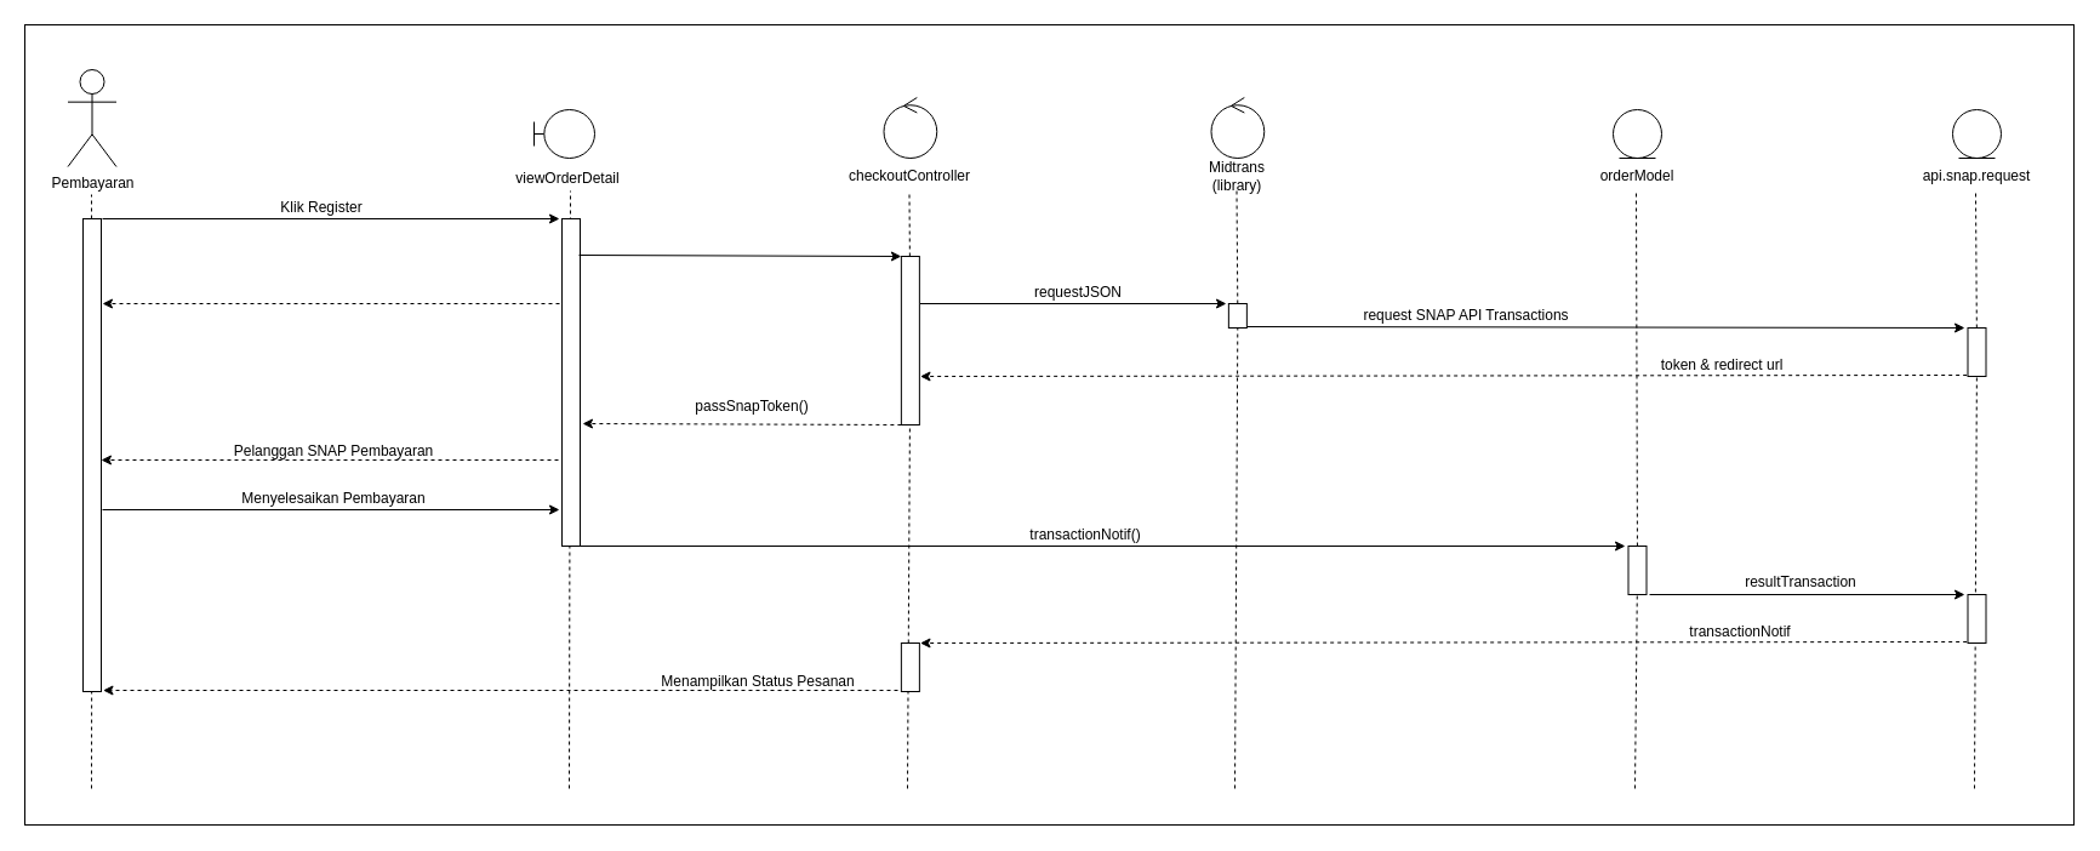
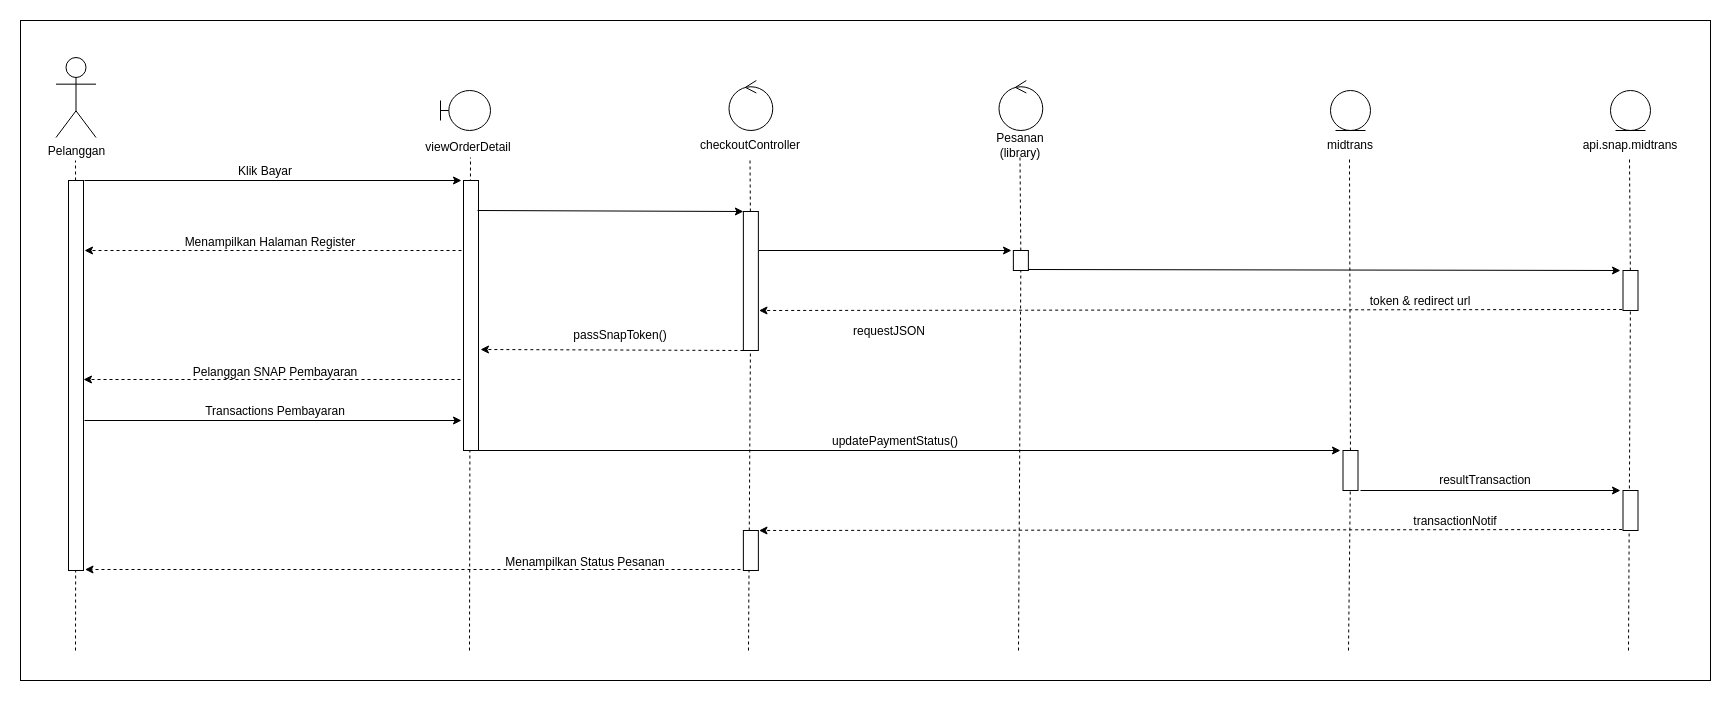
- <mxCell id="32" value="Midtrans (library)" style="text;html=1;strokeColor=none;fillColor=none;align=center;verticalAlign=middle;whiteSpace=wrap;rounded=0;" vertex="1" parent="1"><mxGeometry x="990" y="130" width="60" height="30" as="geometry" /></mxCell>
+ <mxCell id="32" value="Pesanan (library)" style="text;html=1;strokeColor=none;fillColor=none;align=center;verticalAlign=middle;whiteSpace=wrap;rounded=0;" vertex="1" parent="1"><mxGeometry x="990" y="130" width="60" height="30" as="geometry" /></mxCell>
- <mxCell id="22" value="orderModel" style="text;html=1;strokeColor=none;fillColor=none;align=center;verticalAlign=middle;whiteSpace=wrap;rounded=0;" vertex="1" parent="1"><mxGeometry x="1320" y="130" width="60" height="30" as="geometry" /></mxCell>
+ <mxCell id="22" value="midtrans" style="text;html=1;strokeColor=none;fillColor=none;align=center;verticalAlign=middle;whiteSpace=wrap;rounded=0;" vertex="1" parent="1"><mxGeometry x="1320" y="130" width="60" height="30" as="geometry" /></mxCell>
- <mxCell id="39" value="api.snap.request" style="text;html=1;strokeColor=none;fillColor=none;align=center;verticalAlign=middle;whiteSpace=wrap;rounded=0;" vertex="1" parent="1"><mxGeometry x="1600" y="130" width="60" height="30" as="geometry" /></mxCell>
+ <mxCell id="39" value="api.snap.midtrans" style="text;html=1;strokeColor=none;fillColor=none;align=center;verticalAlign=middle;whiteSpace=wrap;rounded=0;" vertex="1" parent="1"><mxGeometry x="1600" y="130" width="60" height="30" as="geometry" /></mxCell>
- <mxCell id="3" value="Pembayaran" style="shape=umlActor;verticalLabelPosition=bottom;verticalAlign=top;html=1;outlineConnect=0;" vertex="1" parent="1"><mxGeometry x="55.5" y="57" width="40" height="80" as="geometry" /></mxCell>
+ <mxCell id="3" value="Pelanggan" style="shape=umlActor;verticalLabelPosition=bottom;verticalAlign=top;html=1;outlineConnect=0;" vertex="1" parent="1"><mxGeometry x="55.5" y="57" width="40" height="80" as="geometry" /></mxCell>
- <mxCell id="23" value="Klik Register" style="text;html=1;strokeColor=none;fillColor=none;align=center;verticalAlign=middle;whiteSpace=wrap;rounded=0;" vertex="1" parent="1"><mxGeometry x="200" y="156" width="130" height="30" as="geometry" /></mxCell>
+ <mxCell id="23" value="Klik Bayar" style="text;html=1;strokeColor=none;fillColor=none;align=center;verticalAlign=middle;whiteSpace=wrap;rounded=0;" vertex="1" parent="1"><mxGeometry x="200" y="156" width="130" height="30" as="geometry" /></mxCell>
- <mxCell id="25" value="requestJSON" style="text;html=1;strokeColor=none;fillColor=none;align=center;verticalAlign=middle;whiteSpace=wrap;rounded=0;" vertex="1" parent="1"><mxGeometry x="838.5" y="226" width="100" height="30" as="geometry" /></mxCell>
+ <mxCell id="25" value="requestJSON" style="text;html=1;strokeColor=none;fillColor=none;align=center;verticalAlign=middle;whiteSpace=wrap;rounded=0;" vertex="1" parent="1"><mxGeometry x="838.5" y="316" width="100" height="30" as="geometry" /></mxCell>
+ <mxCell id="24" value="Menampilkan Halaman Register" style="text;html=1;strokeColor=none;fillColor=none;align=center;verticalAlign=middle;whiteSpace=wrap;rounded=0;" vertex="1" parent="1"><mxGeometry x="180" y="227" width="180" height="30" as="geometry" /></mxCell>
- <mxCell id="41" value="request SNAP API Transactions" style="text;html=1;strokeColor=none;fillColor=none;align=center;verticalAlign=middle;whiteSpace=wrap;rounded=0;" vertex="1" parent="1"><mxGeometry x="1107.87" y="245" width="202.13" height="30" as="geometry" /></mxCell>
- <mxCell id="47" value="Menyelesaikan Pembayaran" style="text;html=1;strokeColor=none;fillColor=none;align=center;verticalAlign=middle;whiteSpace=wrap;rounded=0;" vertex="1" parent="1"><mxGeometry x="190" y="396" width="170" height="30" as="geometry" /></mxCell>
+ <mxCell id="47" value="Transactions Pembayaran" style="text;html=1;strokeColor=none;fillColor=none;align=center;verticalAlign=middle;whiteSpace=wrap;rounded=0;" vertex="1" parent="1"><mxGeometry x="190" y="396" width="170" height="30" as="geometry" /></mxCell>
- <mxCell id="49" value="transactionNotif()" style="text;html=1;strokeColor=none;fillColor=none;align=center;verticalAlign=middle;whiteSpace=wrap;rounded=0;" vertex="1" parent="1"><mxGeometry x="810" y="426" width="170" height="30" as="geometry" /></mxCell>
+ <mxCell id="49" value="updatePaymentStatus()" style="text;html=1;strokeColor=none;fillColor=none;align=center;verticalAlign=middle;whiteSpace=wrap;rounded=0;" vertex="1" parent="1"><mxGeometry x="810" y="426" width="170" height="30" as="geometry" /></mxCell>
- <mxCell id="55" value="transactionNotif" style="text;html=1;strokeColor=none;fillColor=none;align=center;verticalAlign=middle;whiteSpace=wrap;rounded=0;" vertex="1" parent="1"><mxGeometry x="1370" y="506" width="130" height="30" as="geometry" /></mxCell>
+ <mxCell id="55" value="transactionNotif" style="text;html=1;strokeColor=none;fillColor=none;align=center;verticalAlign=middle;whiteSpace=wrap;rounded=0;" vertex="1" parent="1"><mxGeometry x="1390" y="506" width="130" height="30" as="geometry" /></mxCell>
- <mxCell id="57" value="Menampilkan Status Pesanan" style="text;html=1;strokeColor=none;fillColor=none;align=center;verticalAlign=middle;whiteSpace=wrap;rounded=0;" vertex="1" parent="1"><mxGeometry x="530" y="547" width="190" height="30" as="geometry" /></mxCell>
+ <mxCell id="57" value="Menampilkan Status Pesanan" style="text;html=1;strokeColor=none;fillColor=none;align=center;verticalAlign=middle;whiteSpace=wrap;rounded=0;" vertex="1" parent="1"><mxGeometry x="490" y="547" width="190" height="30" as="geometry" /></mxCell>
